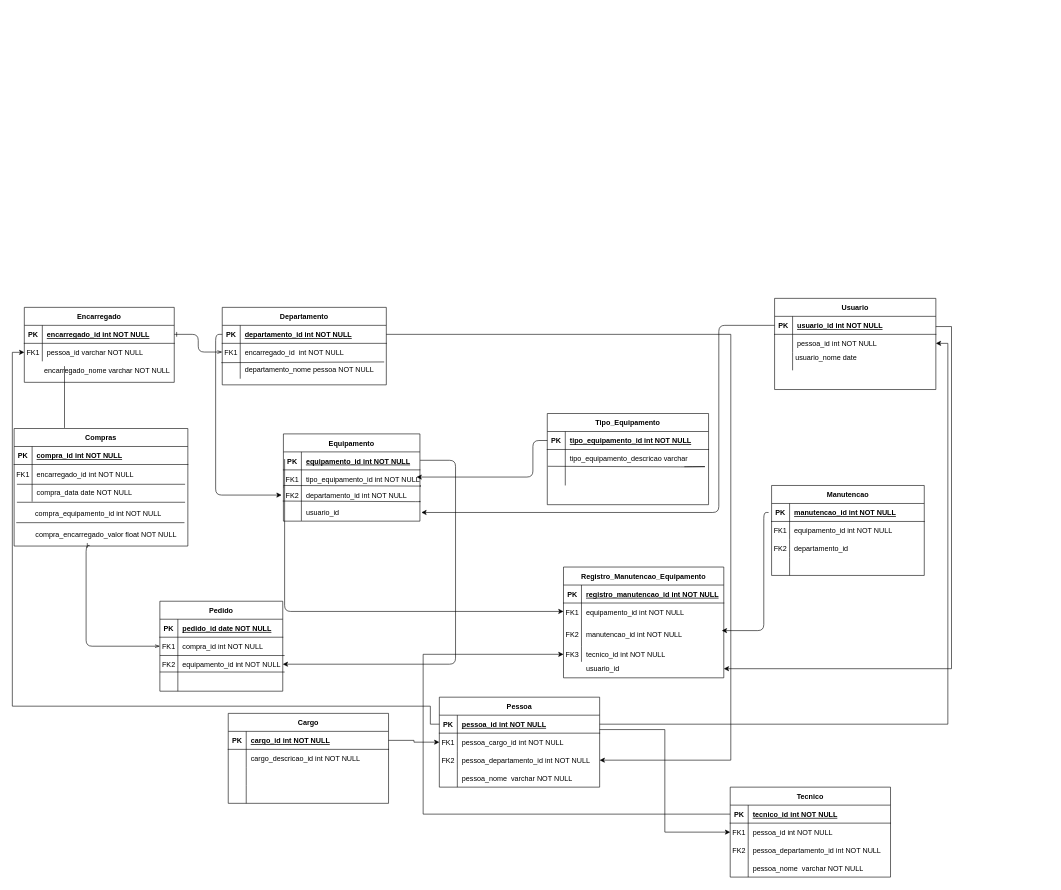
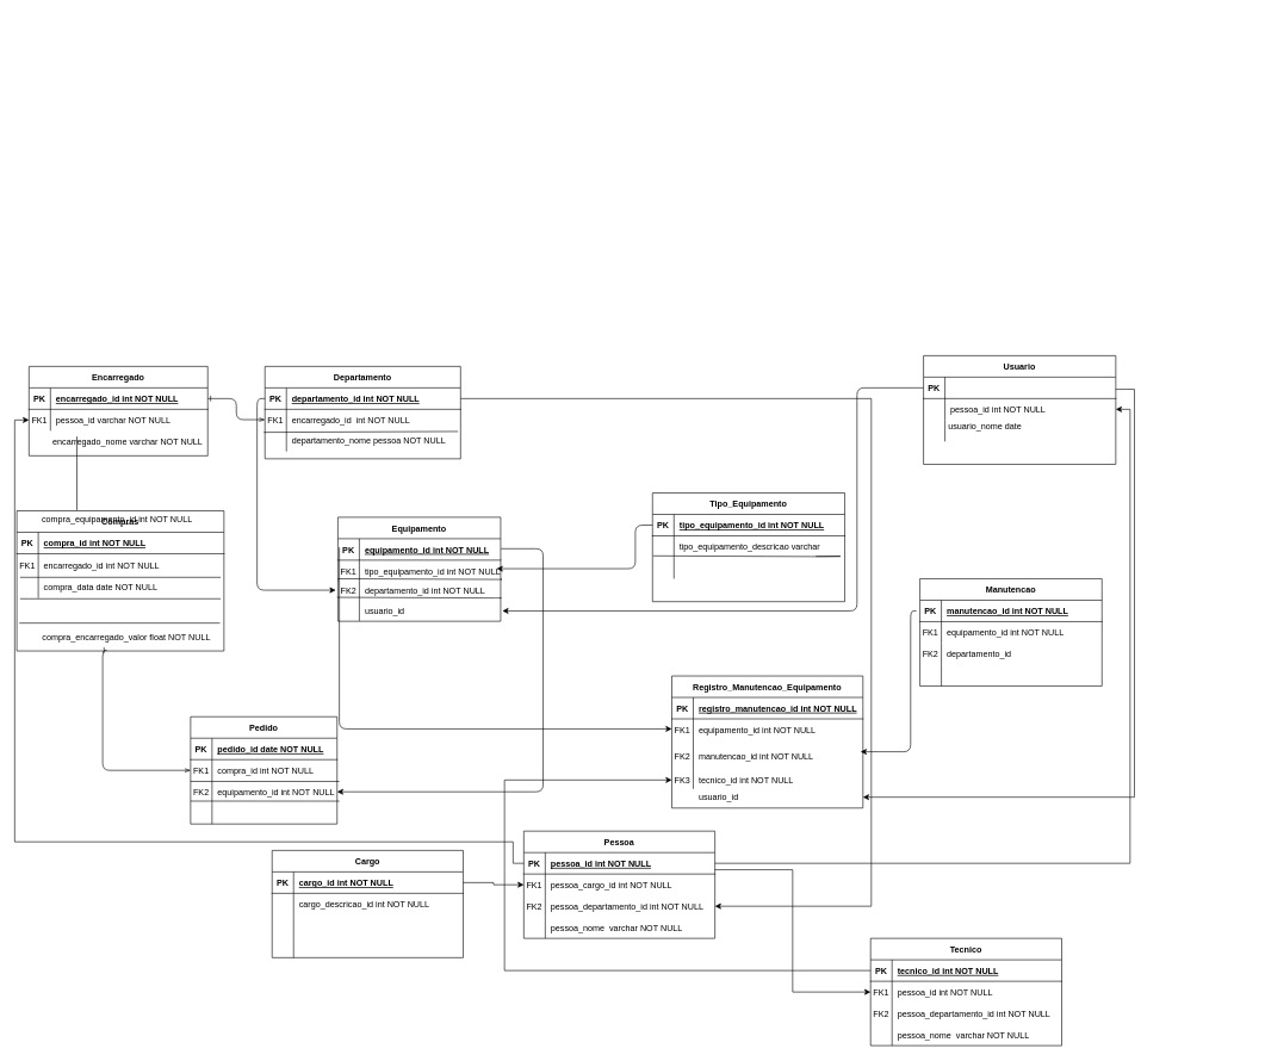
- <mxCell id="116" value="usuario_id int NOT NULL" style="shape=partialRectangle;connectable=0;fillColor=none;top=0;left=0;bottom=0;right=0;align=left;spacingLeft=6;fontStyle=5;overflow=hidden;" vertex="1" parent="114"><mxGeometry x="30" width="238.885" height="30" as="geometry" /></mxCell>
- <mxCell id="33" value="&lt;span style=&quot;text-align: left&quot;&gt;compra_equipamento_id int NOT NULL&lt;/span&gt;" style="text;html=1;align=center;verticalAlign=middle;resizable=0;points=[];autosize=1;strokeColor=none;" parent="1" vertex="1"><mxGeometry x="52" y="847" width="221" height="18" as="geometry" /></mxCell>
+ <mxCell id="33" value="&lt;span style=&quot;text-align: left&quot;&gt;compra_equipamento_id int NOT NULL&lt;/span&gt;" style="text;html=1;align=center;verticalAlign=middle;resizable=0;points=[];autosize=1;strokeColor=none;" parent="1" vertex="1"><mxGeometry x="52" y="717" width="221" height="18" as="geometry" /></mxCell>
